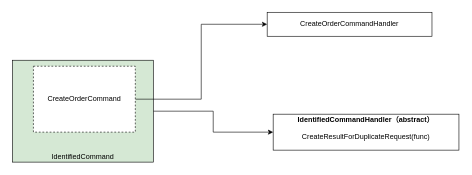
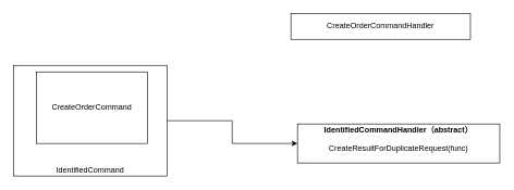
- <mxCell id="4" style="edgeStyle=orthogonalEdgeStyle;rounded=0;orthogonalLoop=1;jettySize=auto;html=1;entryX=0;entryY=0.5;entryDx=0;entryDy=0;" edge="1" parent="1" source="5" target="6"><mxGeometry relative="1" as="geometry"><mxPoint x="355" y="20" as="targetPoint" /></mxGeometry></mxCell>
- <mxCell id="5" value="CreateOrderCommand" style="rounded=0;whiteSpace=wrap;html=1;dashed=1;" vertex="1" parent="1"><mxGeometry x="55" y="110" width="170" height="110" as="geometry" /></mxCell>
+ <mxCell id="5" value="CreateOrderCommand" style="rounded=0;whiteSpace=wrap;html=1;" vertex="1" parent="1"><mxGeometry x="55" y="110" width="170" height="110" as="geometry" /></mxCell>
- <mxCell id="3" value="IdentifiedCommand" style="rounded=0;whiteSpace=wrap;html=1;verticalAlign=bottom;fillColor=#d5e8d4;" vertex="1" parent="1"><mxGeometry x="20" y="100" width="235" height="170" as="geometry" /></mxCell>
+ <mxCell id="3" value="IdentifiedCommand" style="rounded=0;whiteSpace=wrap;html=1;verticalAlign=bottom;" vertex="1" parent="1"><mxGeometry x="20" y="100" width="235" height="170" as="geometry" /></mxCell>
